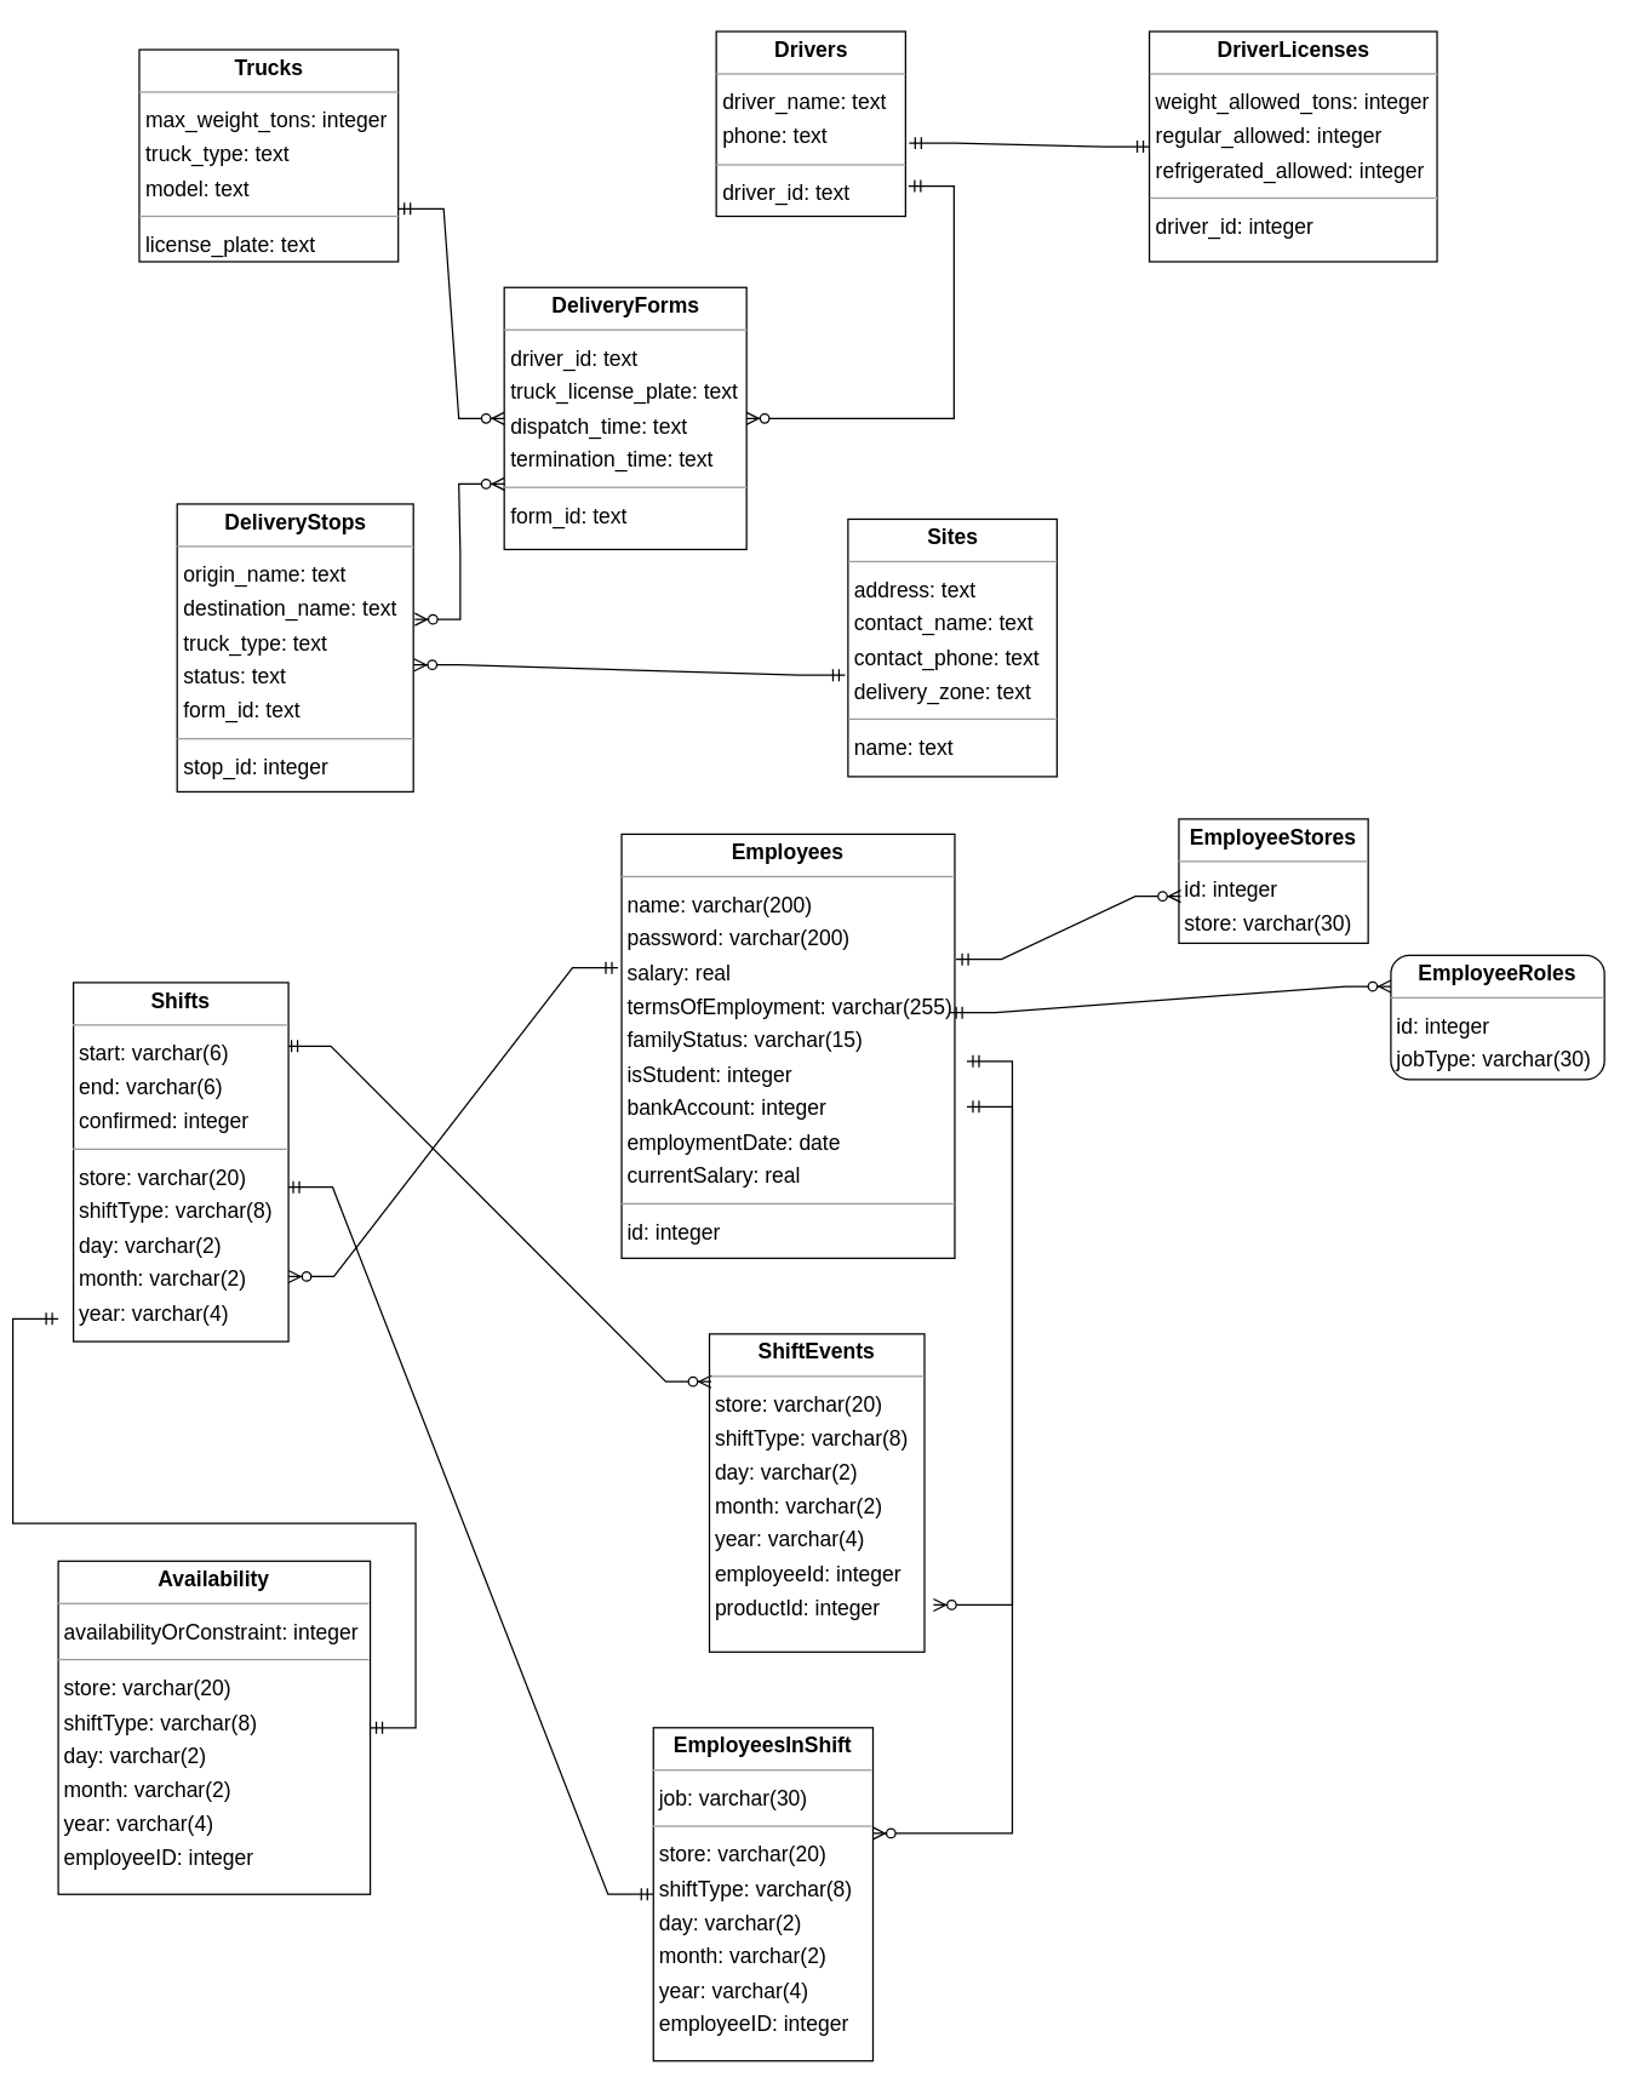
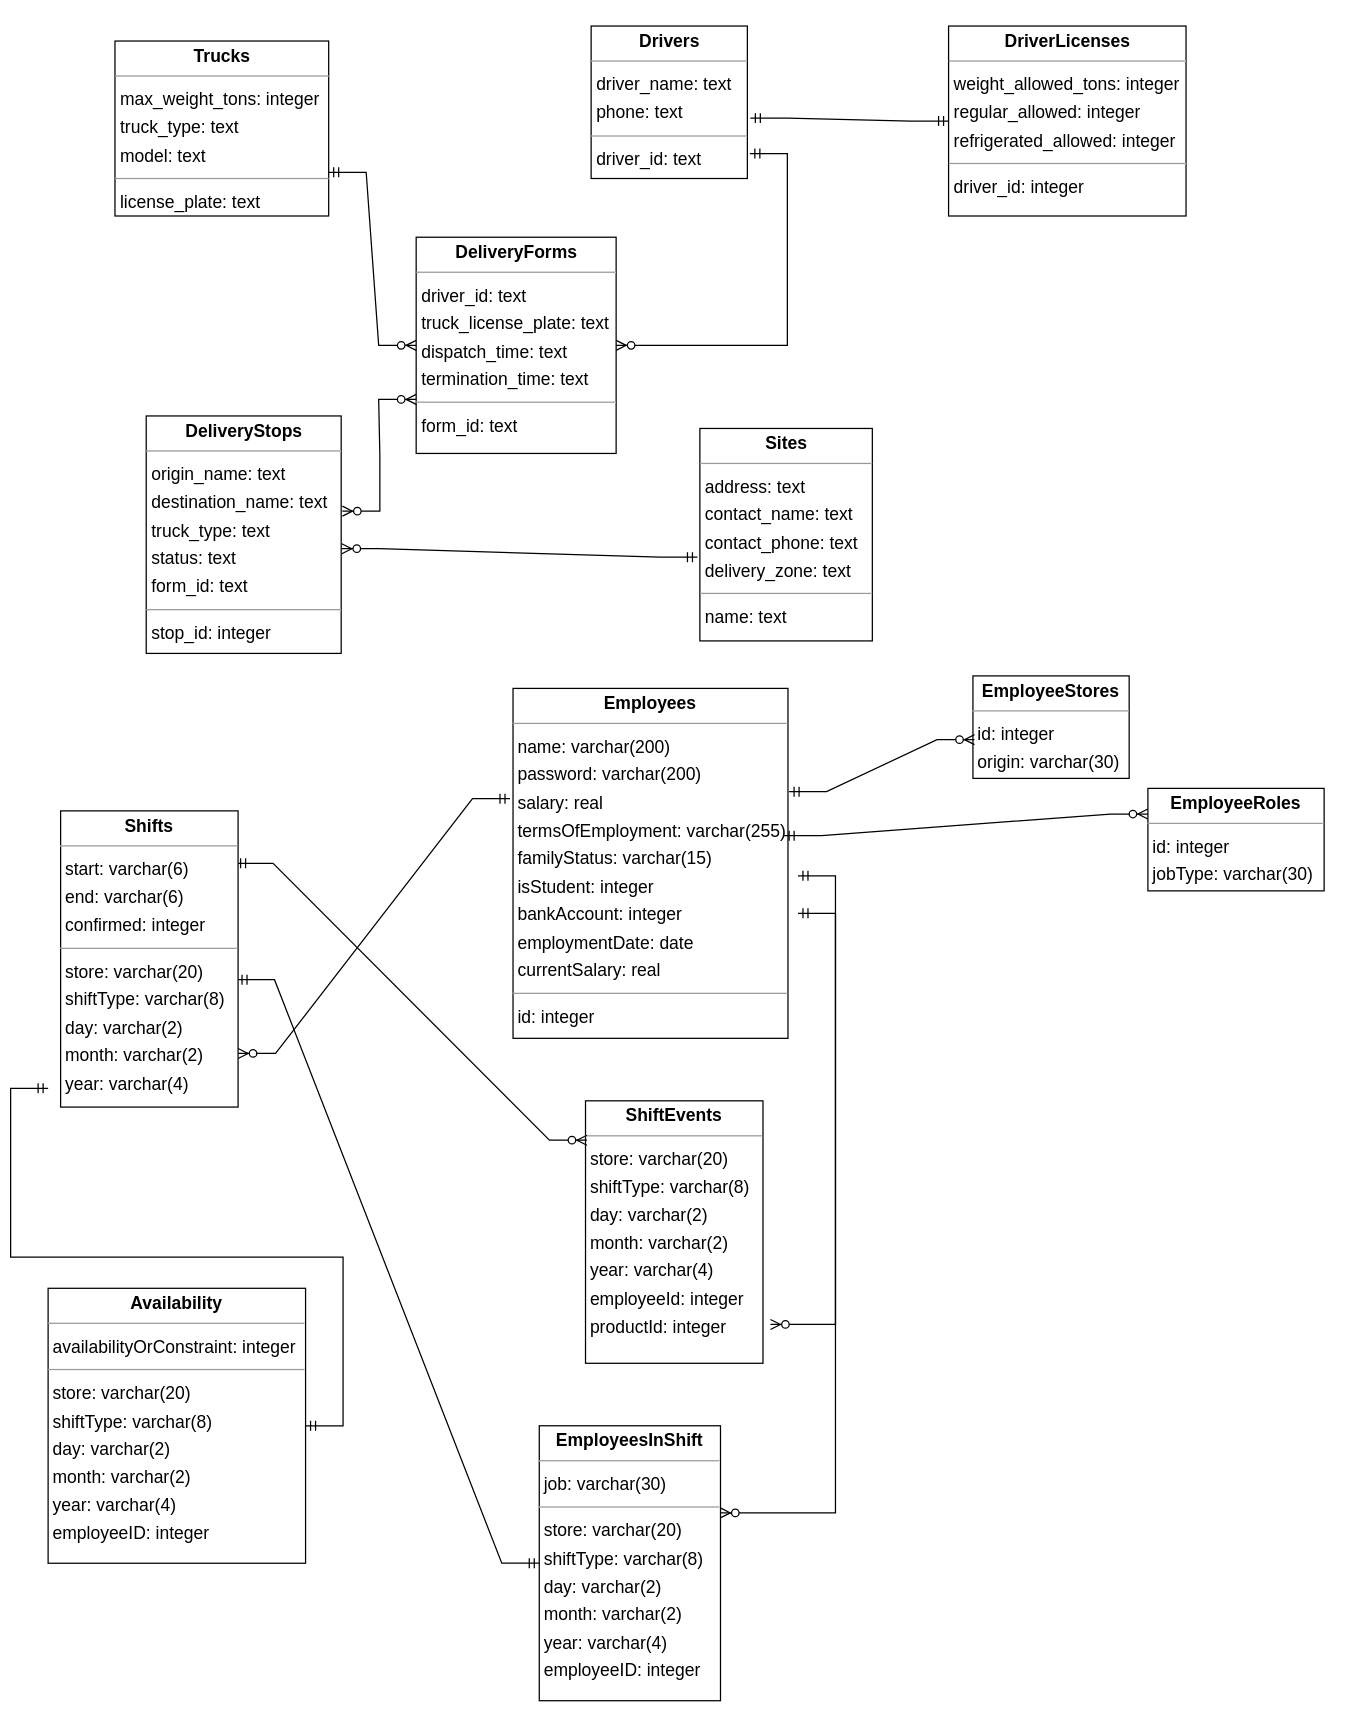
- <mxCell id="12" value="&lt;p style=&quot;margin:0px;margin-top:4px;text-align:center;&quot;&gt;&lt;b&gt;EmployeeStores&lt;/b&gt;&lt;/p&gt;&lt;hr size=&quot;1&quot;&gt;&lt;p style=&quot;margin:0 0 0 4px;line-height:1.6;&quot;&gt; id: integer&lt;br&gt; store: varchar(30)&lt;/p&gt;" style="verticalAlign=top;align=left;overflow=fill;fontSize=14;fontFamily=Helvetica;html=1;rounded=0;shadow=0;comic=0;labelBackgroundColor=none;strokeWidth=1;" parent="1" vertex="1"><mxGeometry x="760" y="540" width="125" height="82" as="geometry" /></mxCell>
+ <mxCell id="12" value="&lt;p style=&quot;margin:0px;margin-top:4px;text-align:center;&quot;&gt;&lt;b&gt;EmployeeStores&lt;/b&gt;&lt;/p&gt;&lt;hr size=&quot;1&quot;&gt;&lt;p style=&quot;margin:0 0 0 4px;line-height:1.6;&quot;&gt; id: integer&lt;br&gt; origin: varchar(30)&lt;/p&gt;" style="verticalAlign=top;align=left;overflow=fill;fontSize=14;fontFamily=Helvetica;html=1;rounded=0;shadow=0;comic=0;labelBackgroundColor=none;strokeWidth=1;" parent="1" vertex="1"><mxGeometry x="760" y="540" width="125" height="82" as="geometry" /></mxCell>
- <mxCell id="9" value="&lt;p style=&quot;margin:0px;margin-top:4px;text-align:center;&quot;&gt;&lt;b&gt;EmployeeRoles&lt;/b&gt;&lt;/p&gt;&lt;hr size=&quot;1&quot;&gt;&lt;p style=&quot;margin:0 0 0 4px;line-height:1.6;&quot;&gt; id: integer&lt;br&gt; jobType: varchar(30)&lt;/p&gt;" style="verticalAlign=top;align=left;overflow=fill;fontSize=14;fontFamily=Helvetica;html=1;shadow=0;comic=0;labelBackgroundColor=none;strokeWidth=1;rounded=1;" parent="1" vertex="1"><mxGeometry x="900" y="630" width="141" height="82" as="geometry" /></mxCell>
+ <mxCell id="9" value="&lt;p style=&quot;margin:0px;margin-top:4px;text-align:center;&quot;&gt;&lt;b&gt;EmployeeRoles&lt;/b&gt;&lt;/p&gt;&lt;hr size=&quot;1&quot;&gt;&lt;p style=&quot;margin:0 0 0 4px;line-height:1.6;&quot;&gt; id: integer&lt;br&gt; jobType: varchar(30)&lt;/p&gt;" style="verticalAlign=top;align=left;overflow=fill;fontSize=14;fontFamily=Helvetica;html=1;rounded=0;shadow=0;comic=0;labelBackgroundColor=none;strokeWidth=1;" parent="1" vertex="1"><mxGeometry x="900" y="630" width="141" height="82" as="geometry" /></mxCell>
